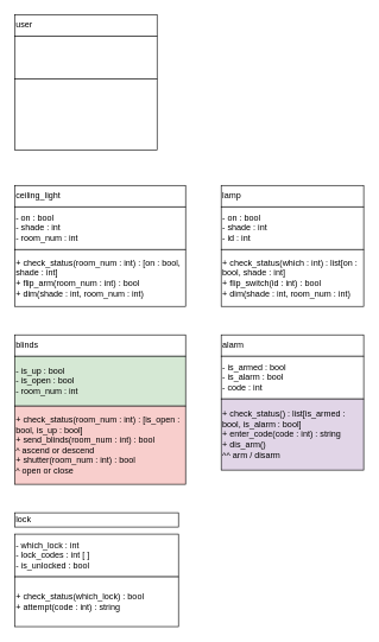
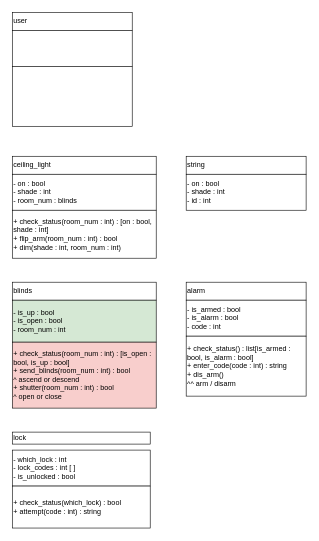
- <mxCell id="5" value="lamp" style="rounded=0;whiteSpace=wrap;html=1;align=left;" vertex="1" parent="1"><mxGeometry x="310" y="260" width="200" height="30" as="geometry" /></mxCell>
+ <mxCell id="5" value="string" style="rounded=0;whiteSpace=wrap;html=1;align=left;" vertex="1" parent="1"><mxGeometry x="310" y="260" width="200" height="30" as="geometry" /></mxCell>
- <mxCell id="3" value="- on : bool&lt;br&gt;- shade : int&lt;br&gt;- room_num : int" style="rounded=0;whiteSpace=wrap;html=1;align=left;" vertex="1" parent="1"><mxGeometry x="20" y="290" width="240" height="60" as="geometry" /></mxCell>
+ <mxCell id="3" value="- on : bool&lt;br&gt;- shade : int&lt;br&gt;- room_num : blinds" style="rounded=0;whiteSpace=wrap;html=1;align=left;" vertex="1" parent="1"><mxGeometry x="20" y="290" width="240" height="60" as="geometry" /></mxCell>
- <mxCell id="7" value="+ check_status(which : int) : list[on : bool, shade : int]&lt;div&gt;+ flip_switch(id : int)&amp;nbsp;&lt;span style=&quot;background-color: transparent; color: light-dark(rgb(0, 0, 0), rgb(255, 255, 255));&quot;&gt;: bool&lt;/span&gt;&lt;/div&gt;&lt;div&gt;&lt;span style=&quot;background-color: transparent; color: light-dark(rgb(0, 0, 0), rgb(255, 255, 255));&quot;&gt;+ dim(shade : int, room_num : int)&amp;nbsp;&amp;nbsp;&lt;/span&gt;&lt;/div&gt;" style="rounded=0;whiteSpace=wrap;html=1;align=left;" vertex="1" parent="1"><mxGeometry x="310" y="350" width="200" height="80" as="geometry" /></mxCell>
- <mxCell id="13" value="+ check_status() : list[is_armed : bool, is_alarm : bool]&lt;div&gt;+ enter_code(code : int) : string&lt;/div&gt;&lt;div&gt;+ dis_arm()&amp;nbsp;&lt;/div&gt;&lt;div&gt;^^ arm / disarm&lt;/div&gt;" style="rounded=0;whiteSpace=wrap;html=1;align=left;fillColor=#e1d5e7;" vertex="1" parent="1"><mxGeometry x="310" y="560" width="200" height="100" as="geometry" /></mxCell>
+ <mxCell id="13" value="+ check_status() : list[is_armed : bool, is_alarm : bool]&lt;div&gt;+ enter_code(code : int) : string&lt;/div&gt;&lt;div&gt;+ dis_arm()&amp;nbsp;&lt;/div&gt;&lt;div&gt;^^ arm / disarm&lt;/div&gt;" style="rounded=0;whiteSpace=wrap;html=1;align=left;" vertex="1" parent="1"><mxGeometry x="310" y="560" width="200" height="100" as="geometry" /></mxCell>
